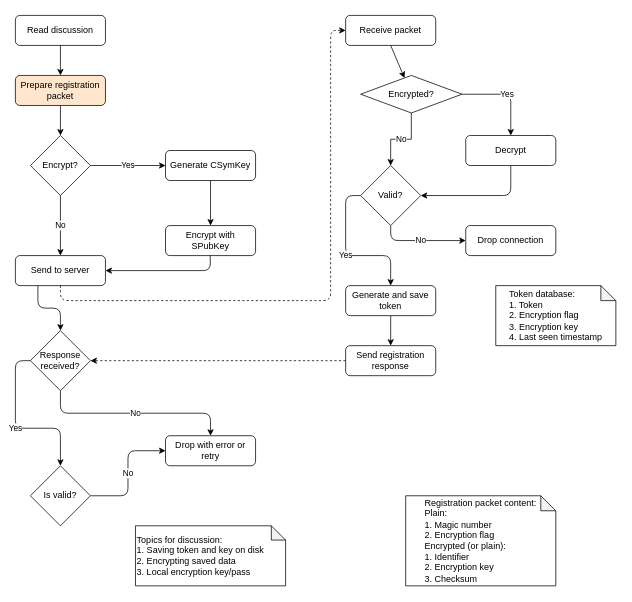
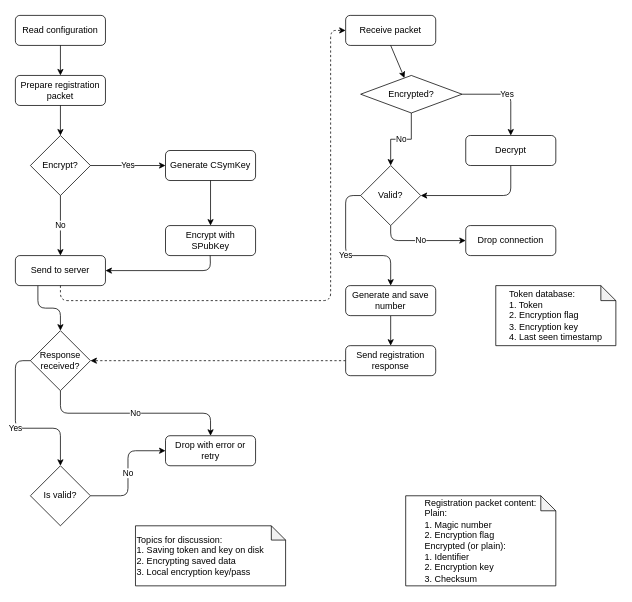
- <mxCell id="2" value="Read discussion" style="rounded=1;whiteSpace=wrap;html=1;" parent="1" vertex="1"><mxGeometry x="20" y="20" width="120" height="40" as="geometry" /></mxCell>
+ <mxCell id="2" value="Read configuration" style="rounded=1;whiteSpace=wrap;html=1;" parent="1" vertex="1"><mxGeometry x="20" y="20" width="120" height="40" as="geometry" /></mxCell>
- <mxCell id="7" value="Prepare registration packet" style="rounded=1;whiteSpace=wrap;html=1;fillColor=#ffe6cc;" parent="1" vertex="1"><mxGeometry x="20" y="100" width="120" height="40" as="geometry" /></mxCell>
+ <mxCell id="7" value="Prepare registration packet" style="rounded=1;whiteSpace=wrap;html=1;" parent="1" vertex="1"><mxGeometry x="20" y="100" width="120" height="40" as="geometry" /></mxCell>
- <mxCell id="28" value="Generate and save token" style="rounded=1;whiteSpace=wrap;html=1;" parent="1" vertex="1"><mxGeometry x="460" y="380" width="120" height="40" as="geometry" /></mxCell>
+ <mxCell id="28" value="Generate and save number" style="rounded=1;whiteSpace=wrap;html=1;" parent="1" vertex="1"><mxGeometry x="460" y="380" width="120" height="40" as="geometry" /></mxCell>
